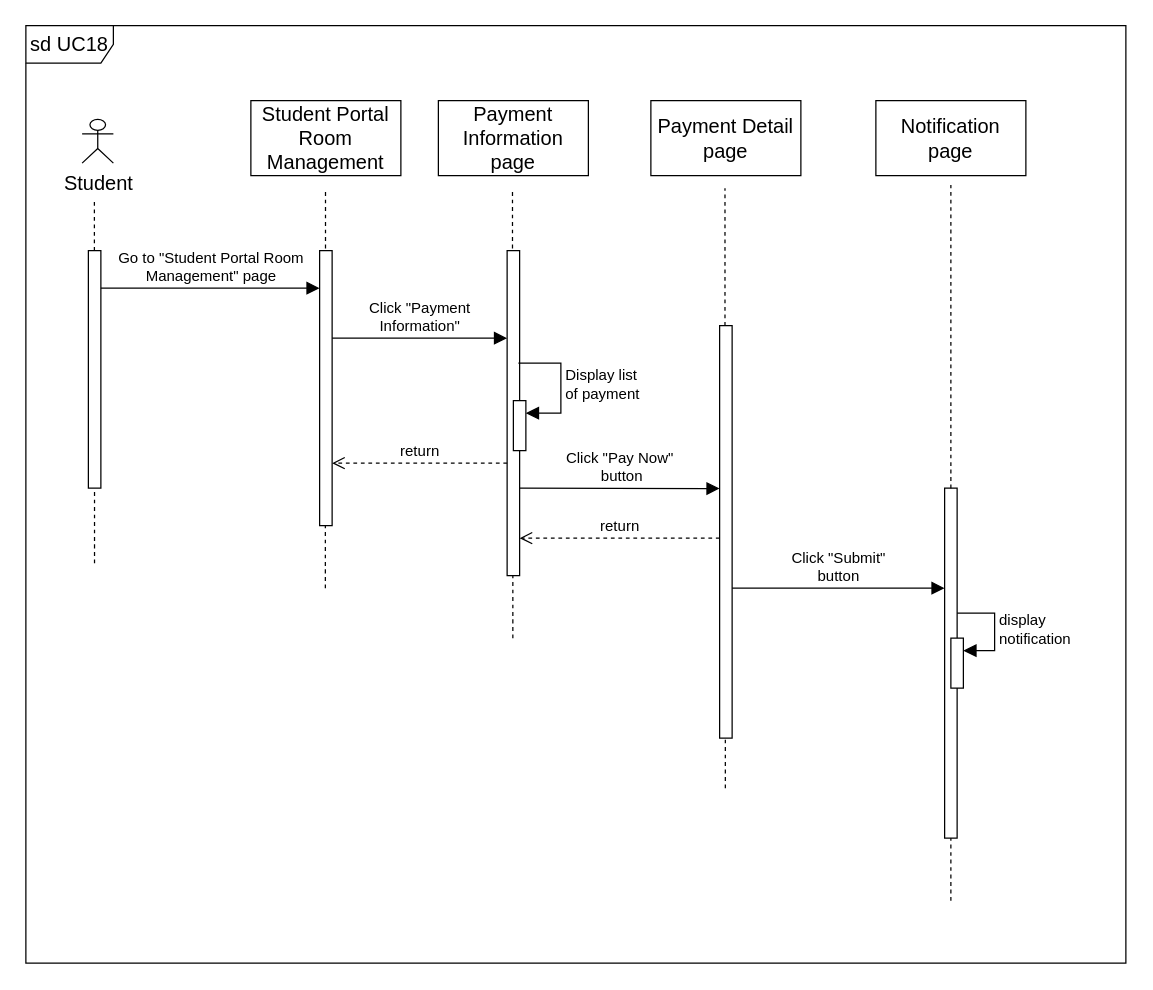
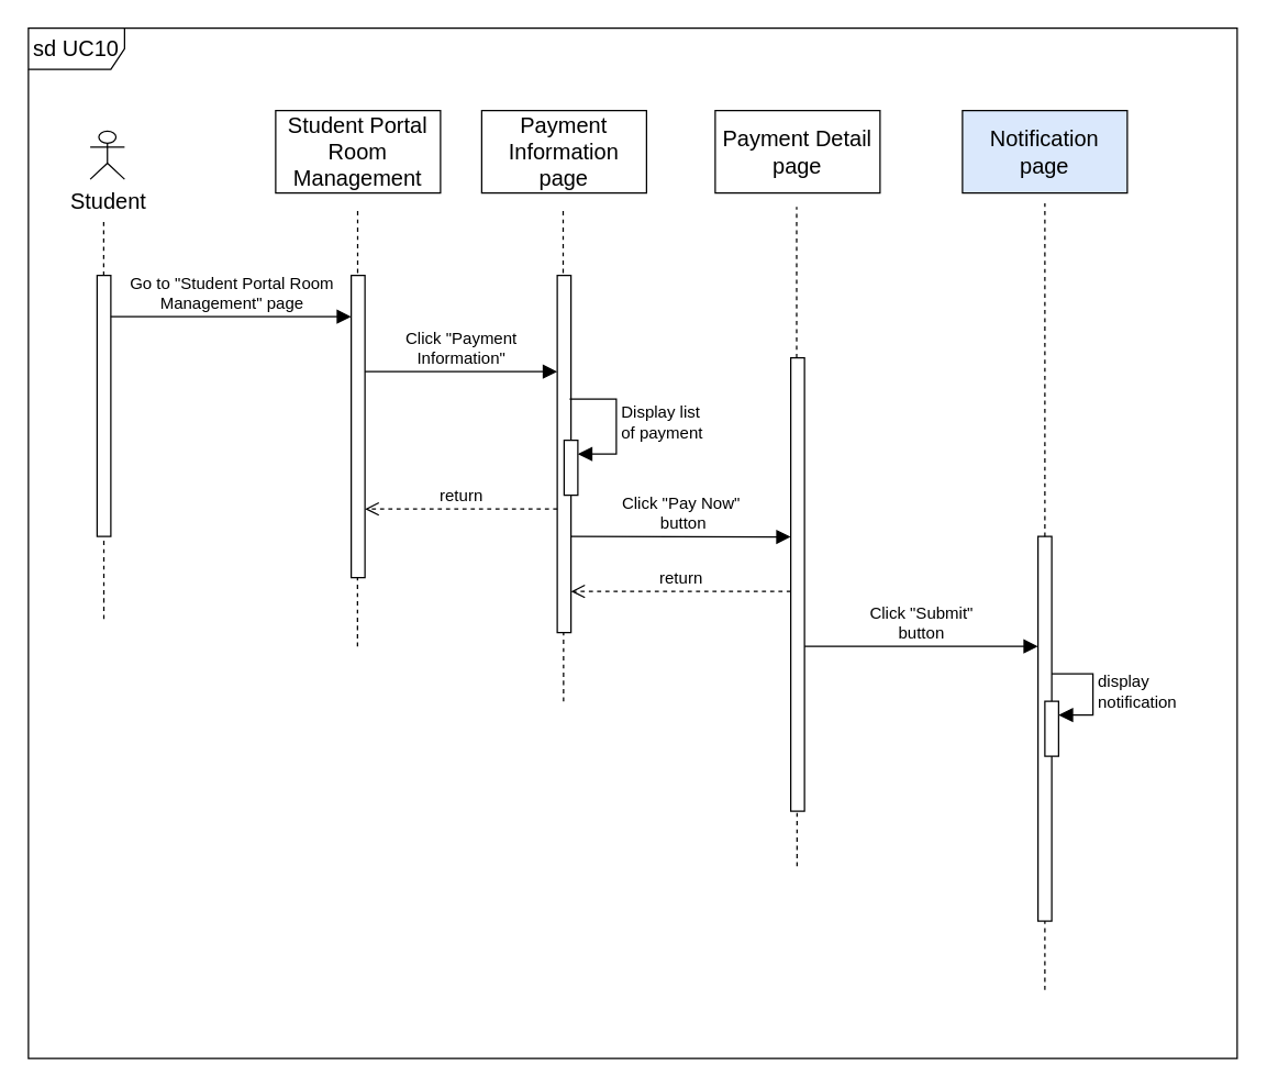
- <mxCell id="24" value="sd UC18" style="shape=umlFrame;whiteSpace=wrap;html=1;pointerEvents=0;fontSize=16;width=70;height=30;" vertex="1" parent="1"><mxGeometry x="20" y="20" width="880" height="750" as="geometry" /></mxCell>
+ <mxCell id="24" value="sd UC10" style="shape=umlFrame;whiteSpace=wrap;html=1;pointerEvents=0;fontSize=16;width=70;height=30;" vertex="1" parent="1"><mxGeometry x="20" y="20" width="880" height="750" as="geometry" /></mxCell>
- <mxCell id="27" value="Notification page" style="html=1;whiteSpace=wrap;fontSize=16;" vertex="1" parent="1"><mxGeometry x="700" y="80" width="120" height="60" as="geometry" /></mxCell>
+ <mxCell id="27" value="Notification page" style="html=1;whiteSpace=wrap;fontSize=16;fillColor=#dae8fc;" vertex="1" parent="1"><mxGeometry x="700" y="80" width="120" height="60" as="geometry" /></mxCell>
